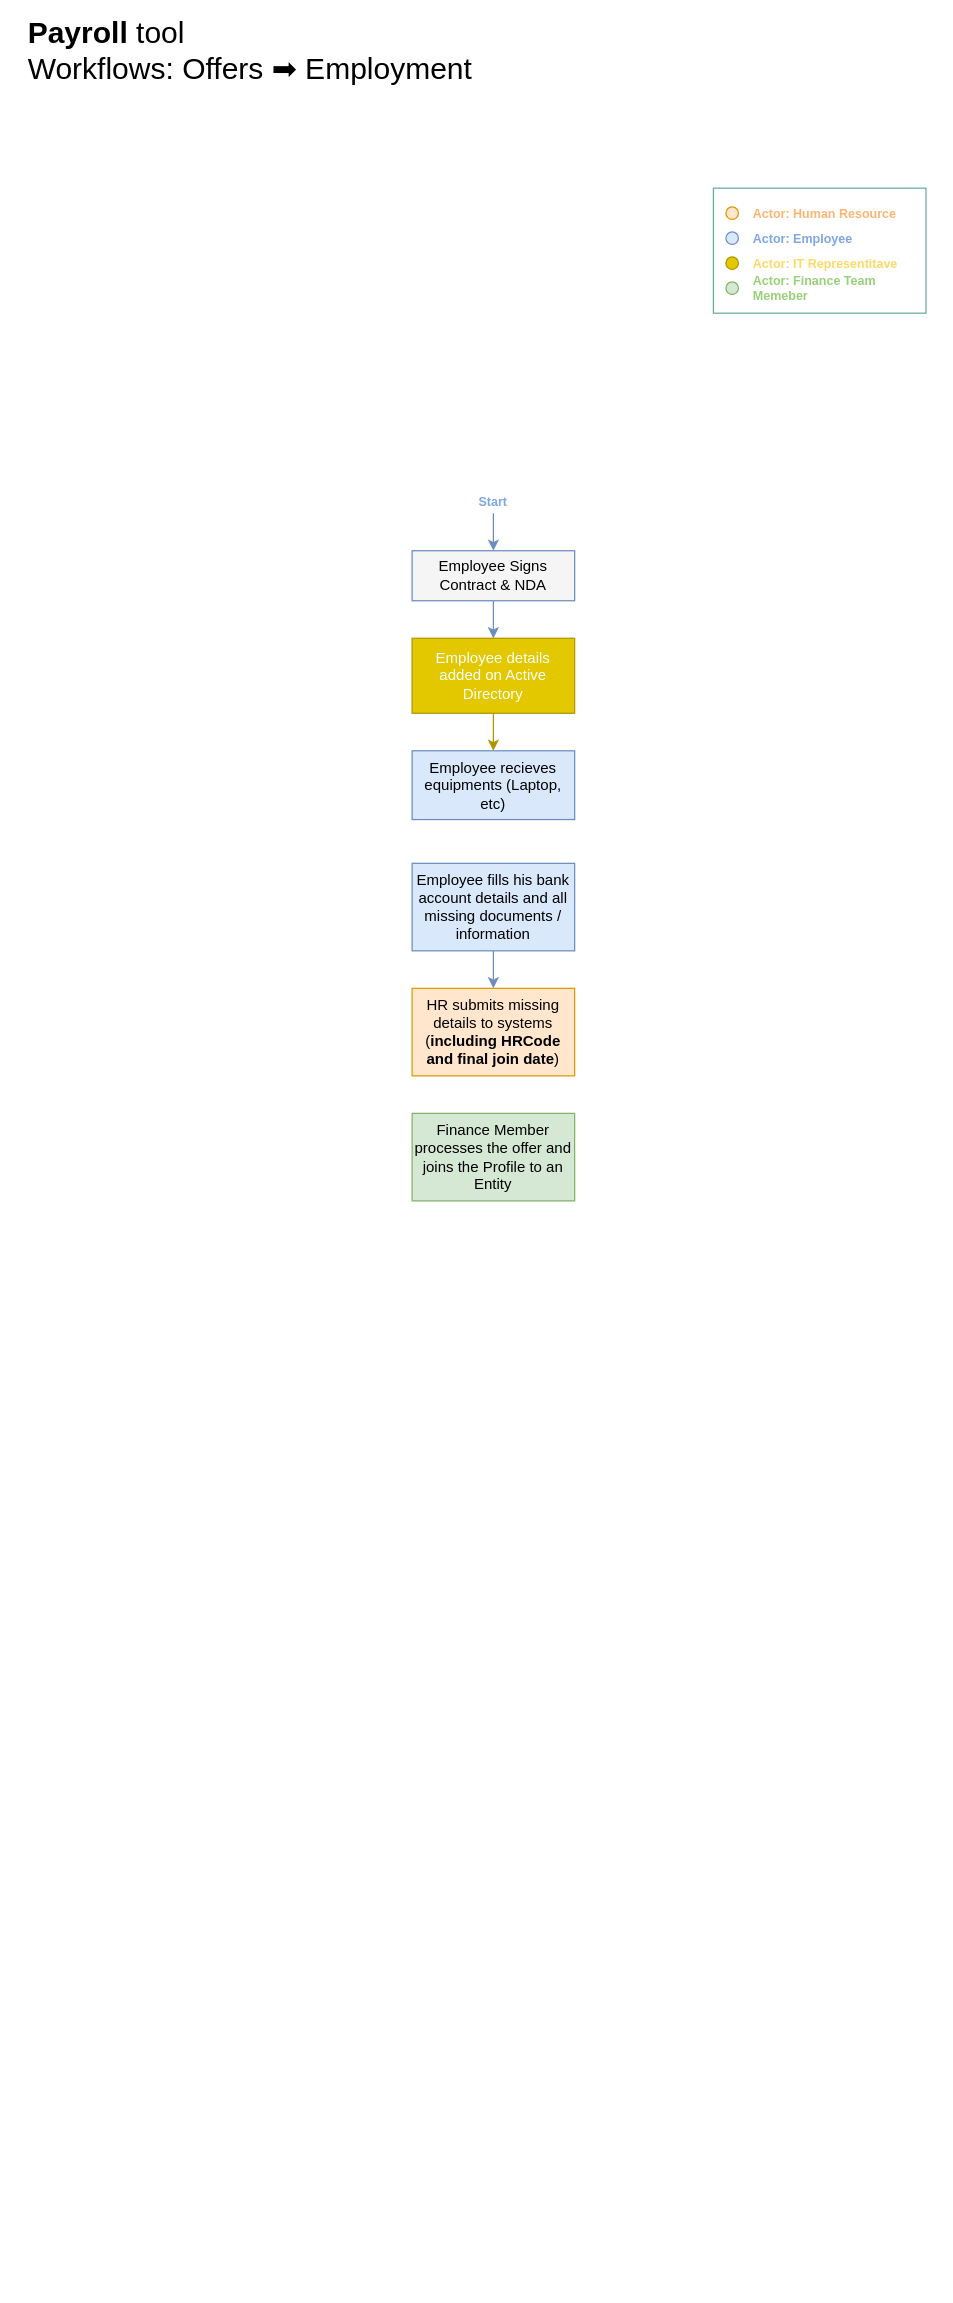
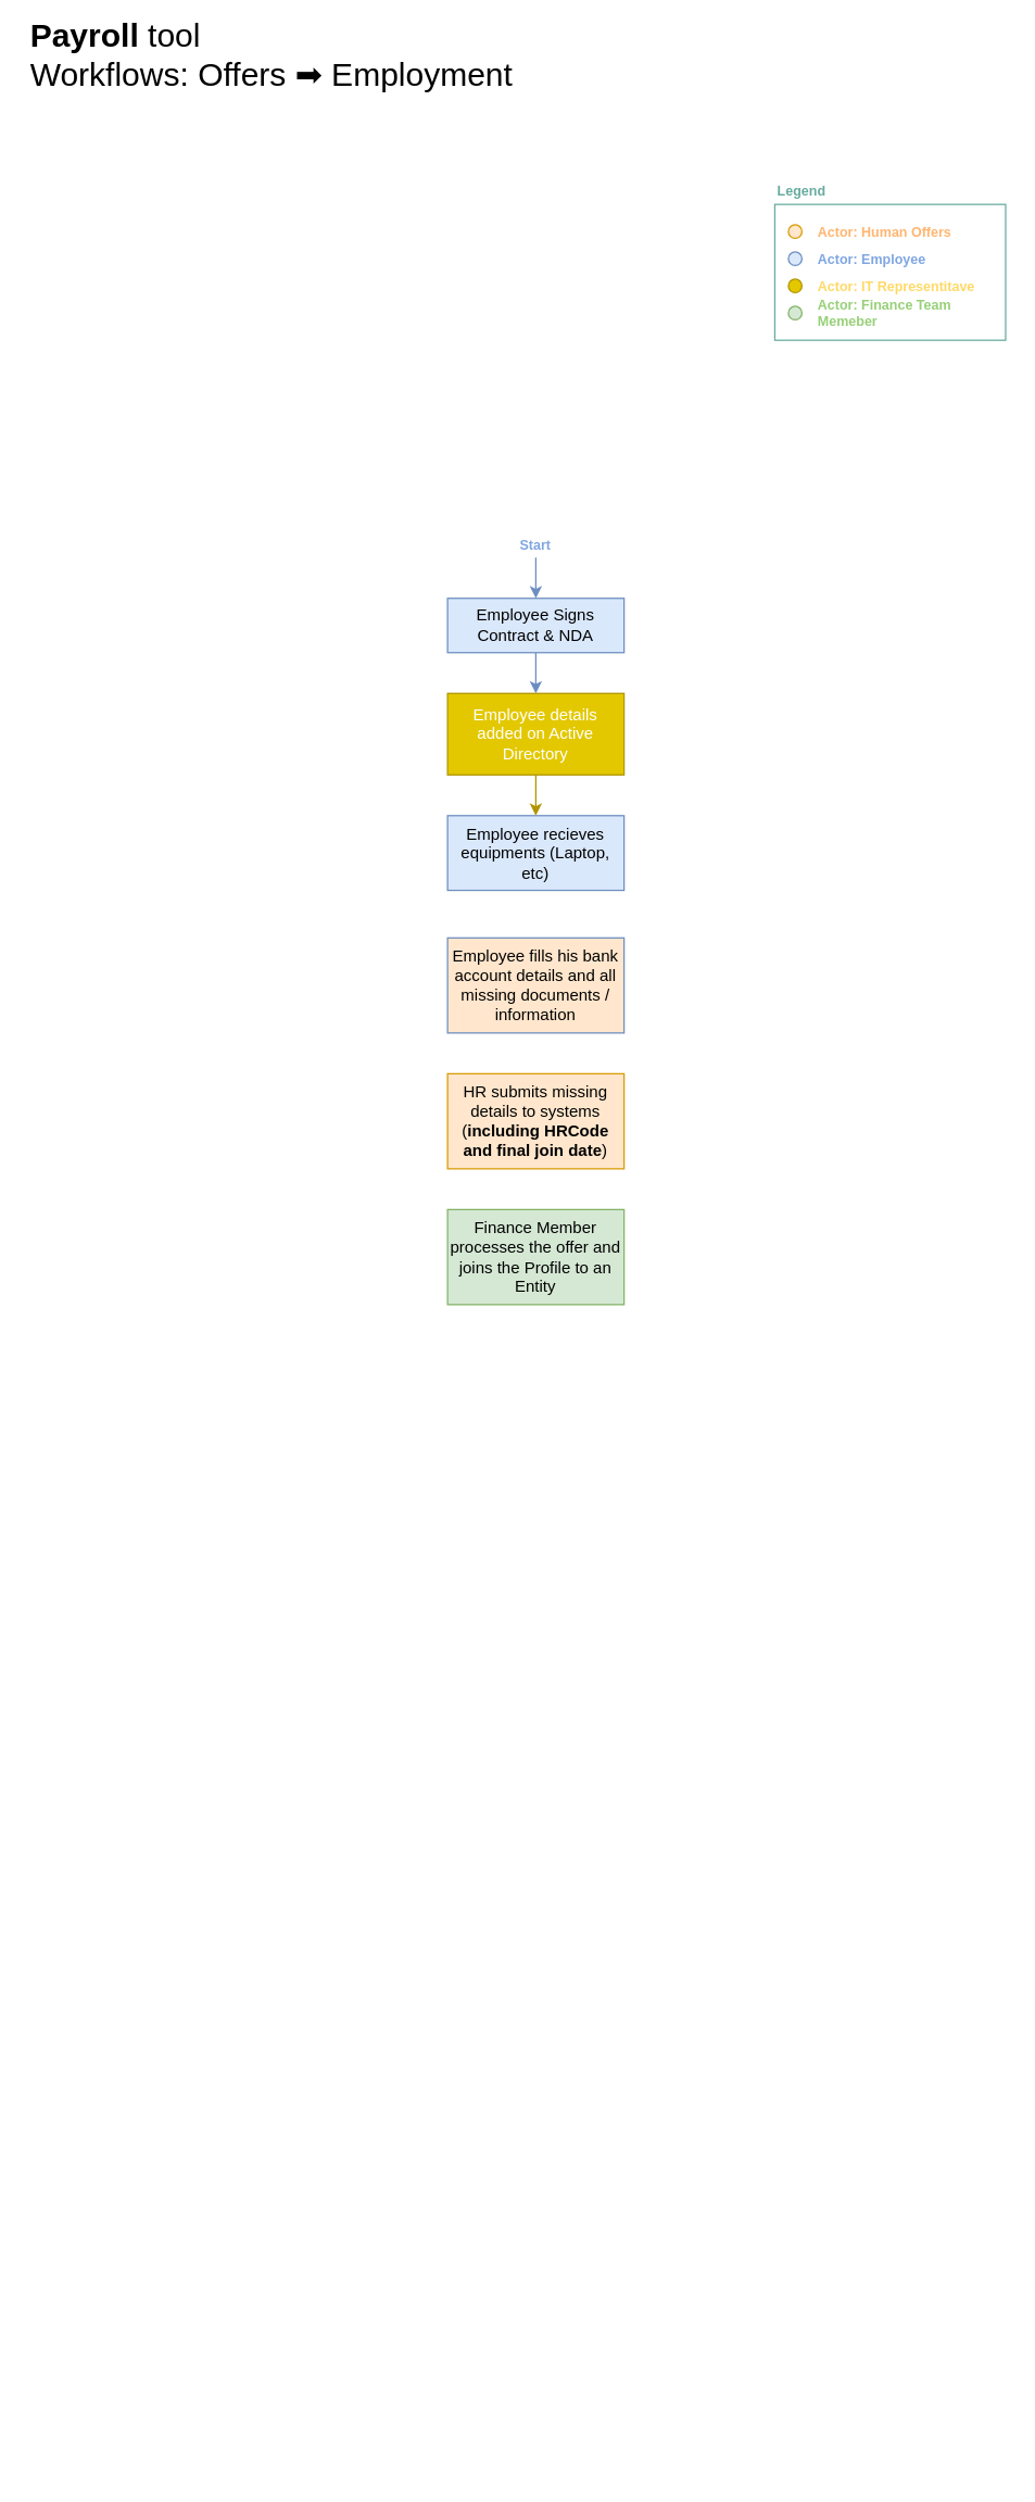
+ <mxCell id="19" value="&lt;b&gt;&lt;font color=&quot;#67ab9f&quot;&gt;Legend&lt;/font&gt;&lt;/b&gt;" style="text;html=1;strokeColor=none;fillColor=none;align=center;verticalAlign=middle;whiteSpace=wrap;rounded=0;fontSize=10;fontColor=#FFB570;" parent="15" vertex="1"><mxGeometry width="40" height="20" as="geometry" /></mxCell>
- <mxCell id="18" value="Actor: Human Resource" style="text;html=1;strokeColor=none;fillColor=none;align=left;verticalAlign=middle;whiteSpace=wrap;rounded=0;fontSize=10;fontStyle=1;fontColor=#FFB570;" parent="15" vertex="1"><mxGeometry x="30" y="30" width="120" height="20" as="geometry" /></mxCell>
+ <mxCell id="18" value="Actor: Human Offers" style="text;html=1;strokeColor=none;fillColor=none;align=left;verticalAlign=middle;whiteSpace=wrap;rounded=0;fontSize=10;fontStyle=1;fontColor=#FFB570;" parent="15" vertex="1"><mxGeometry x="30" y="30" width="120" height="20" as="geometry" /></mxCell>
- <mxCell id="8" value="Employee Signs Contract &amp;amp; NDA" style="whiteSpace=wrap;html=1;fillColor=#f5f5f5;strokeColor=#6c8ebf;" parent="1" vertex="1"><mxGeometry x="329" y="440" width="130" height="40" as="geometry" /></mxCell>
+ <mxCell id="8" value="Employee Signs Contract &amp;amp; NDA" style="whiteSpace=wrap;html=1;fillColor=#dae8fc;strokeColor=#6c8ebf;" parent="1" vertex="1"><mxGeometry x="329" y="440" width="130" height="40" as="geometry" /></mxCell>
- <mxCell id="29" value="Employee fills his bank account details and all missing documents / information" style="whiteSpace=wrap;html=1;fillColor=#dae8fc;strokeColor=#6c8ebf;" vertex="1" parent="1"><mxGeometry x="329" y="690" width="130" height="70" as="geometry" /></mxCell>
+ <mxCell id="29" value="Employee fills his bank account details and all missing documents / information" style="whiteSpace=wrap;html=1;fillColor=#ffe6cc;strokeColor=#6c8ebf;" vertex="1" parent="1"><mxGeometry x="329" y="690" width="130" height="70" as="geometry" /></mxCell>
- <mxCell id="28" style="edgeStyle=orthogonalEdgeStyle;rounded=0;orthogonalLoop=1;jettySize=auto;html=1;entryX=0.5;entryY=0;entryDx=0;entryDy=0;fontColor=#7EA6E0;fillColor=#dae8fc;strokeColor=#6c8ebf;" edge="1" parent="1" source="29" target="32"><mxGeometry relative="1" as="geometry" /></mxCell>
